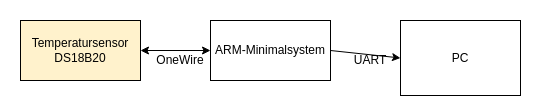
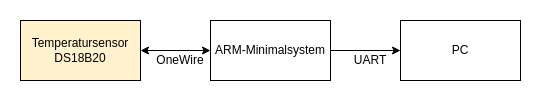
- <mxCell id="4" value="PC" style="rounded=0;whiteSpace=wrap;html=1;" vertex="1" parent="1"><mxGeometry x="400" y="20" width="120" height="75" as="geometry" /></mxCell>
+ <mxCell id="4" value="PC" style="rounded=0;whiteSpace=wrap;html=1;" vertex="1" parent="1"><mxGeometry x="400" y="20" width="120" height="60" as="geometry" /></mxCell>
